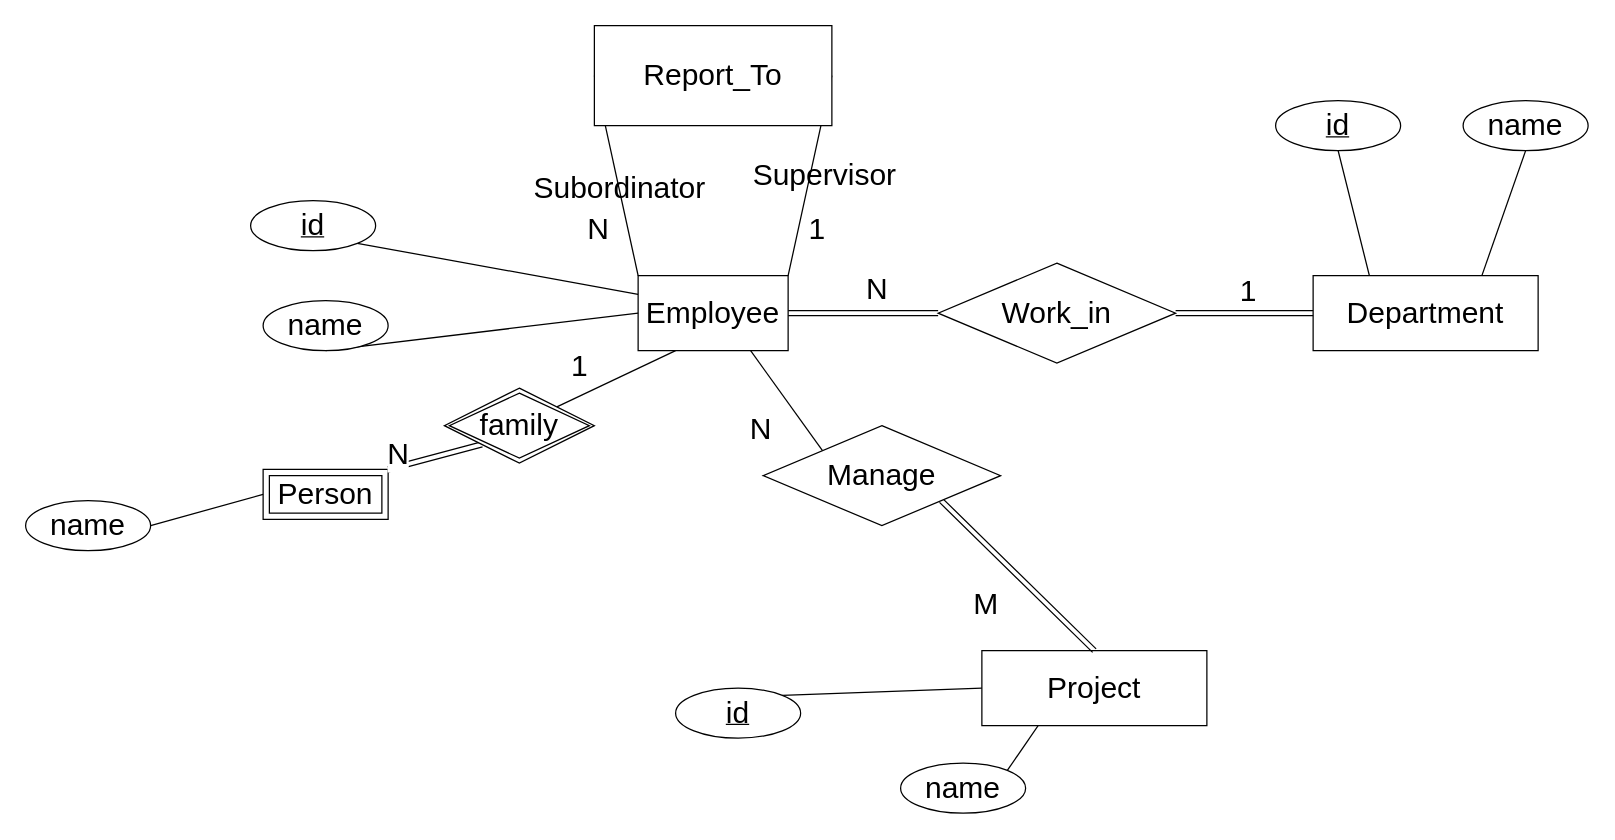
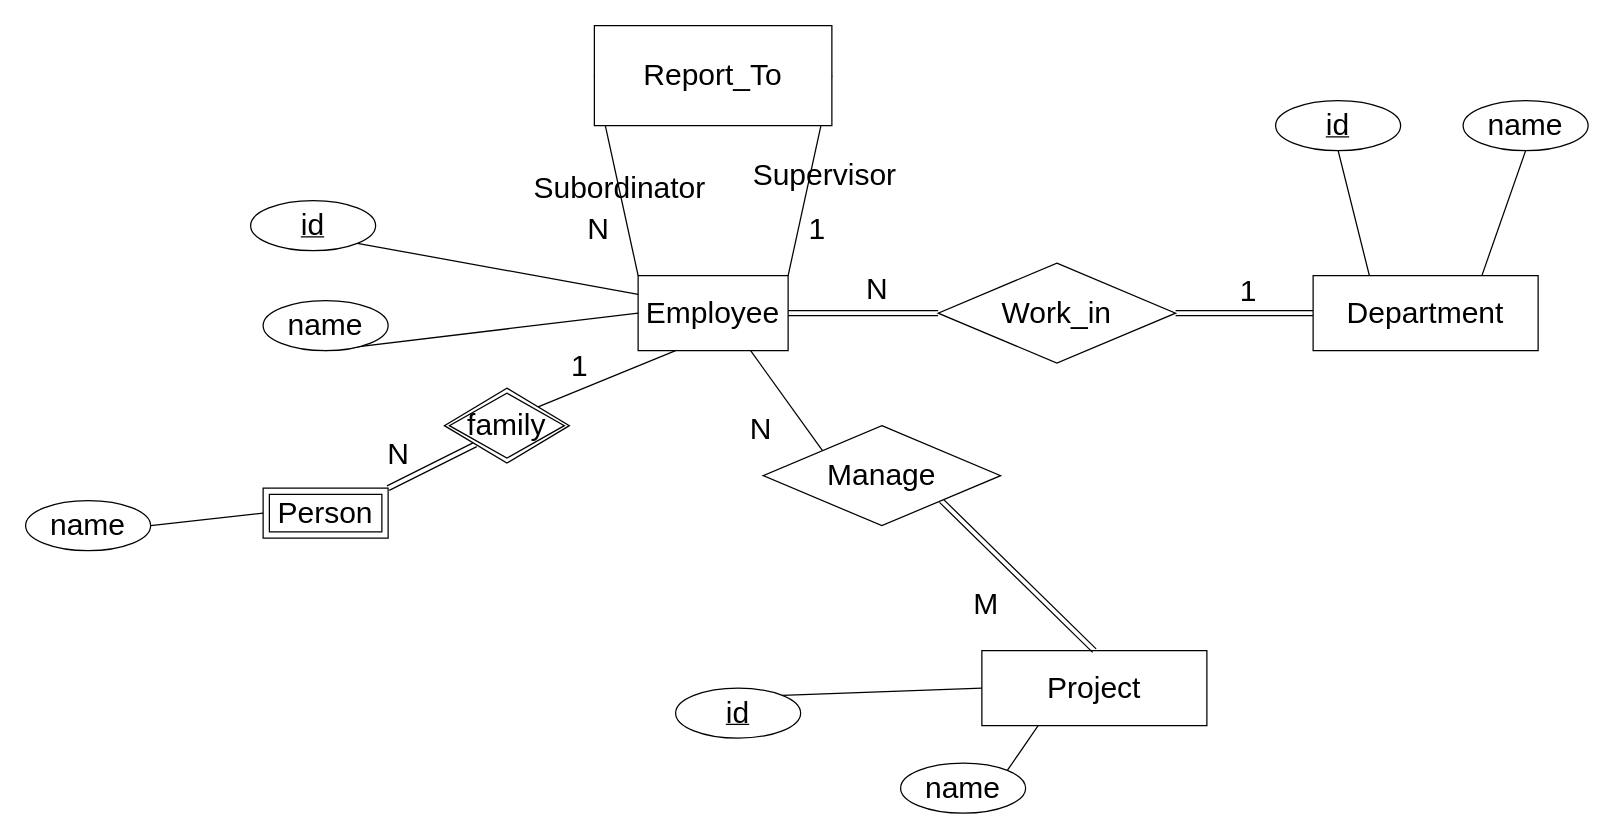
- <mxCell id="34" value="&lt;font style=&quot;font-size: 24px&quot;&gt;family&lt;/font&gt;" style="shape=rhombus;double=1;perimeter=rhombusPerimeter;whiteSpace=wrap;html=1;align=center;" vertex="1" parent="1"><mxGeometry x="355" y="310" width="120" height="60" as="geometry" /></mxCell>
+ <mxCell id="34" value="&lt;font style=&quot;font-size: 24px&quot;&gt;family&lt;/font&gt;" style="shape=rhombus;double=1;perimeter=rhombusPerimeter;whiteSpace=wrap;html=1;align=center;" vertex="1" parent="1"><mxGeometry x="355" y="310" width="100" height="60" as="geometry" /></mxCell>
- <mxCell id="35" value="&lt;font style=&quot;font-size: 24px&quot;&gt;Person&lt;/font&gt;" style="shape=ext;margin=3;double=1;whiteSpace=wrap;html=1;align=center;" vertex="1" parent="1"><mxGeometry x="210" y="375" width="100" height="40" as="geometry" /></mxCell>
+ <mxCell id="35" value="&lt;font style=&quot;font-size: 24px&quot;&gt;Person&lt;/font&gt;" style="shape=ext;margin=3;double=1;whiteSpace=wrap;html=1;align=center;" vertex="1" parent="1"><mxGeometry x="210" y="390" width="100" height="40" as="geometry" /></mxCell>
